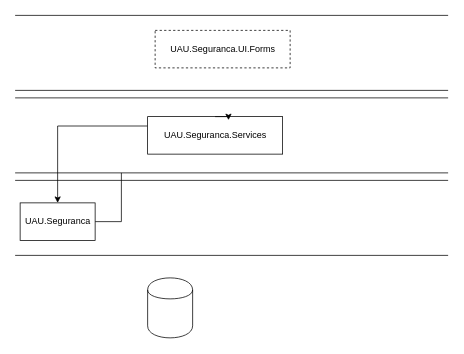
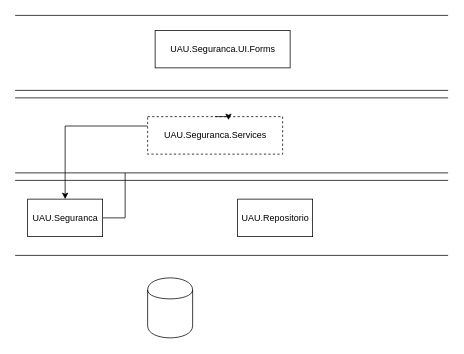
- <mxCell id="12" value="UAU.Seguranca.UI.Forms" style="html=1;dashed=1;whitespace=wrap;" vertex="1" parent="1"><mxGeometry x="206" y="40" width="180" height="50" as="geometry" /></mxCell>
+ <mxCell id="12" value="UAU.Seguranca.UI.Forms" style="html=1;dashed=0;whitespace=wrap;" vertex="1" parent="1"><mxGeometry x="206" y="40" width="180" height="50" as="geometry" /></mxCell>
- <mxCell id="9" value="UAU.Seguranca.Services" style="html=1;dashed=0;whitespace=wrap;" vertex="1" parent="1"><mxGeometry x="196" y="155" width="180" height="50" as="geometry" /></mxCell>
+ <mxCell id="9" value="UAU.Seguranca.Services" style="html=1;dashed=1;whitespace=wrap;" vertex="1" parent="1"><mxGeometry x="196" y="155" width="180" height="50" as="geometry" /></mxCell>
+ <mxCell id="6" value="UAU.Repositorio" style="html=1;dashed=0;whitespace=wrap;" vertex="1" parent="1"><mxGeometry x="316" y="265" width="100" height="50" as="geometry" /></mxCell>
- <mxCell id="5" value="UAU.Seguranca" style="html=1;dashed=0;whitespace=wrap;" vertex="1" parent="1"><mxGeometry x="26" y="270" width="100" height="50" as="geometry" /></mxCell>
+ <mxCell id="5" value="UAU.Seguranca" style="html=1;dashed=0;whitespace=wrap;" vertex="1" parent="1"><mxGeometry x="36" y="265" width="100" height="50" as="geometry" /></mxCell>
